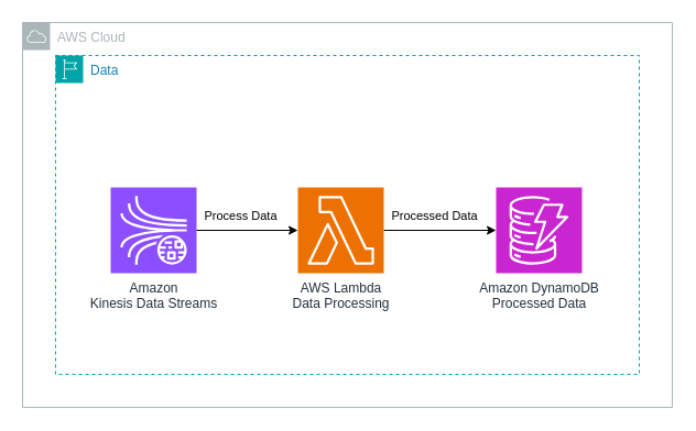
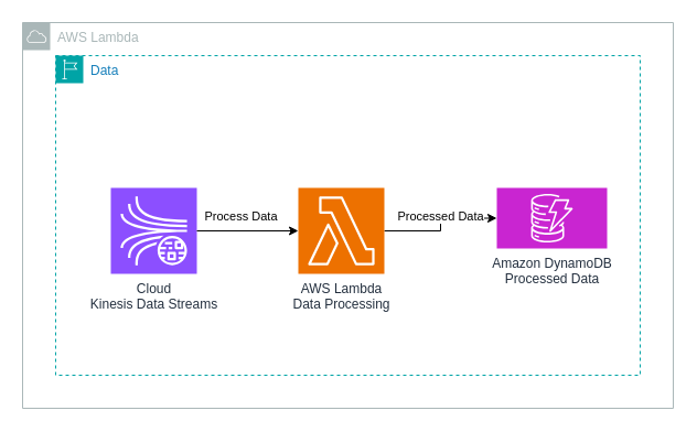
- <mxCell id="2" value="AWS Cloud" style="sketch=0;outlineConnect=0;gradientColor=none;html=1;whiteSpace=wrap;fontSize=12;fontStyle=0;shape=mxgraph.aws4.group;grIcon=mxgraph.aws4.group_aws_cloud;strokeColor=#AAB7B8;fillColor=none;verticalAlign=top;align=left;spacingLeft=30;fontColor=#AAB7B8;dashed=0;" parent="1" vertex="1"><mxGeometry x="20" y="20" width="590" height="350" as="geometry" /></mxCell>
+ <mxCell id="2" value="AWS Lambda" style="sketch=0;outlineConnect=0;gradientColor=none;html=1;whiteSpace=wrap;fontSize=12;fontStyle=0;shape=mxgraph.aws4.group;grIcon=mxgraph.aws4.group_aws_cloud;strokeColor=#AAB7B8;fillColor=none;verticalAlign=top;align=left;spacingLeft=30;fontColor=#AAB7B8;dashed=0;" parent="1" vertex="1"><mxGeometry x="20" y="20" width="590" height="350" as="geometry" /></mxCell>
- <mxCell id="10" value="Amazon DynamoDB&lt;br&gt;Processed Data&lt;br&gt;" style="sketch=0;points=[[0,0,0],[0.25,0,0],[0.5,0,0],[0.75,0,0],[1,0,0],[0,1,0],[0.25,1,0],[0.5,1,0],[0.75,1,0],[1,1,0],[0,0.25,0],[0,0.5,0],[0,0.75,0],[1,0.25,0],[1,0.5,0],[1,0.75,0]];outlineConnect=0;fontColor=#232F3E;fillColor=#C925D1;strokeColor=#ffffff;dashed=0;verticalLabelPosition=bottom;verticalAlign=top;align=center;html=1;fontSize=12;fontStyle=0;aspect=fixed;shape=mxgraph.aws4.resourceIcon;resIcon=mxgraph.aws4.dynamodb;" parent="3" vertex="1"><mxGeometry x="400" y="120" width="78" height="78" as="geometry" /></mxCell>
+ <mxCell id="10" value="Amazon DynamoDB&lt;br&gt;Processed Data&lt;br&gt;" style="sketch=0;points=[[0,0,0],[0.25,0,0],[0.5,0,0],[0.75,0,0],[1,0,0],[0,1,0],[0.25,1,0],[0.5,1,0],[0.75,1,0],[1,1,0],[0,0.25,0],[0,0.5,0],[0,0.75,0],[1,0.25,0],[1,0.5,0],[1,0.75,0]];outlineConnect=0;fontColor=#232F3E;fillColor=#C925D1;strokeColor=#ffffff;dashed=0;verticalLabelPosition=bottom;verticalAlign=top;align=center;html=1;fontSize=12;fontStyle=0;aspect=fixed;shape=mxgraph.aws4.resourceIcon;resIcon=mxgraph.aws4.dynamodb;" parent="3" vertex="1"><mxGeometry x="400" y="120" width="100" height="55" as="geometry" /></mxCell>
- <mxCell id="4" value="Amazon &lt;br&gt;Kinesis Data Streams" style="sketch=0;points=[[0,0,0],[0.25,0,0],[0.5,0,0],[0.75,0,0],[1,0,0],[0,1,0],[0.25,1,0],[0.5,1,0],[0.75,1,0],[1,1,0],[0,0.25,0],[0,0.5,0],[0,0.75,0],[1,0.25,0],[1,0.5,0],[1,0.75,0]];outlineConnect=0;fontColor=#232F3E;fillColor=#8C4FFF;strokeColor=#ffffff;dashed=0;verticalLabelPosition=bottom;verticalAlign=top;align=center;html=1;fontSize=12;fontStyle=0;aspect=fixed;shape=mxgraph.aws4.resourceIcon;resIcon=mxgraph.aws4.kinesis_data_streams;" parent="3" vertex="1"><mxGeometry x="50" y="120" width="78" height="78" as="geometry" /></mxCell>
+ <mxCell id="4" value="Cloud &lt;br&gt;Kinesis Data Streams" style="sketch=0;points=[[0,0,0],[0.25,0,0],[0.5,0,0],[0.75,0,0],[1,0,0],[0,1,0],[0.25,1,0],[0.5,1,0],[0.75,1,0],[1,1,0],[0,0.25,0],[0,0.5,0],[0,0.75,0],[1,0.25,0],[1,0.5,0],[1,0.75,0]];outlineConnect=0;fontColor=#232F3E;fillColor=#8C4FFF;strokeColor=#ffffff;dashed=0;verticalLabelPosition=bottom;verticalAlign=top;align=center;html=1;fontSize=12;fontStyle=0;aspect=fixed;shape=mxgraph.aws4.resourceIcon;resIcon=mxgraph.aws4.kinesis_data_streams;" parent="3" vertex="1"><mxGeometry x="50" y="120" width="78" height="78" as="geometry" /></mxCell>
